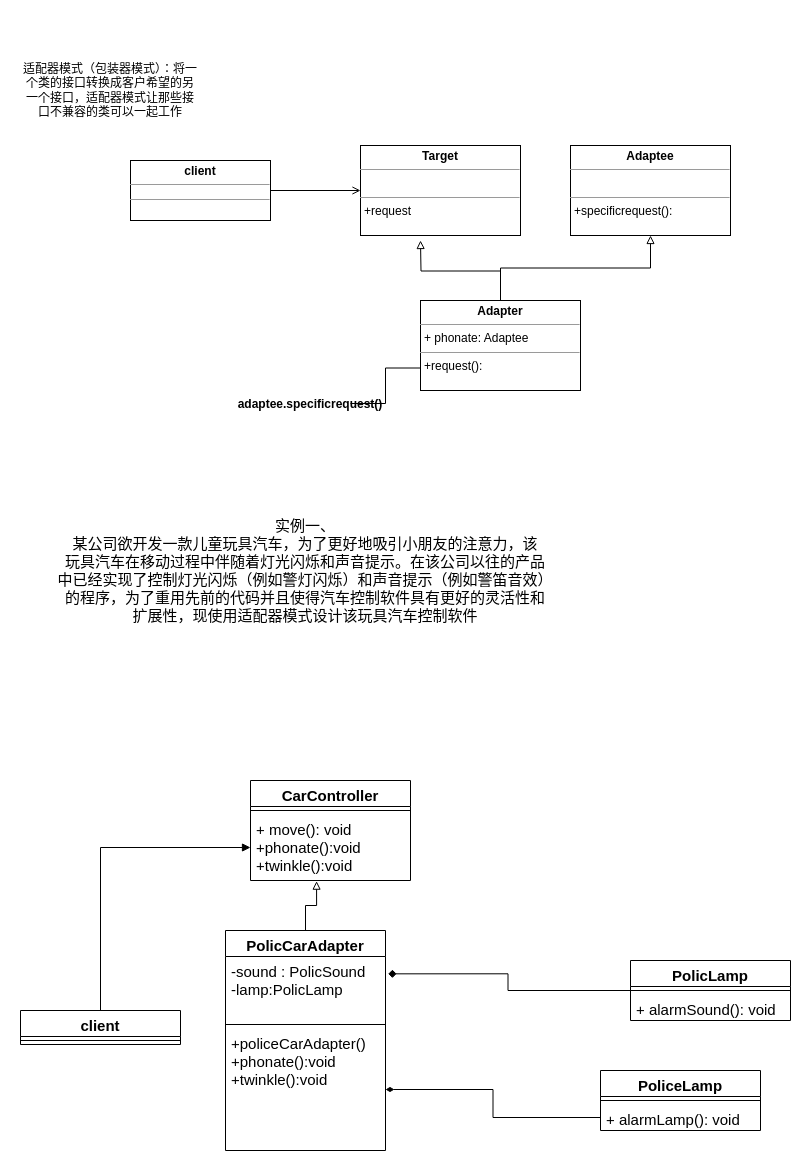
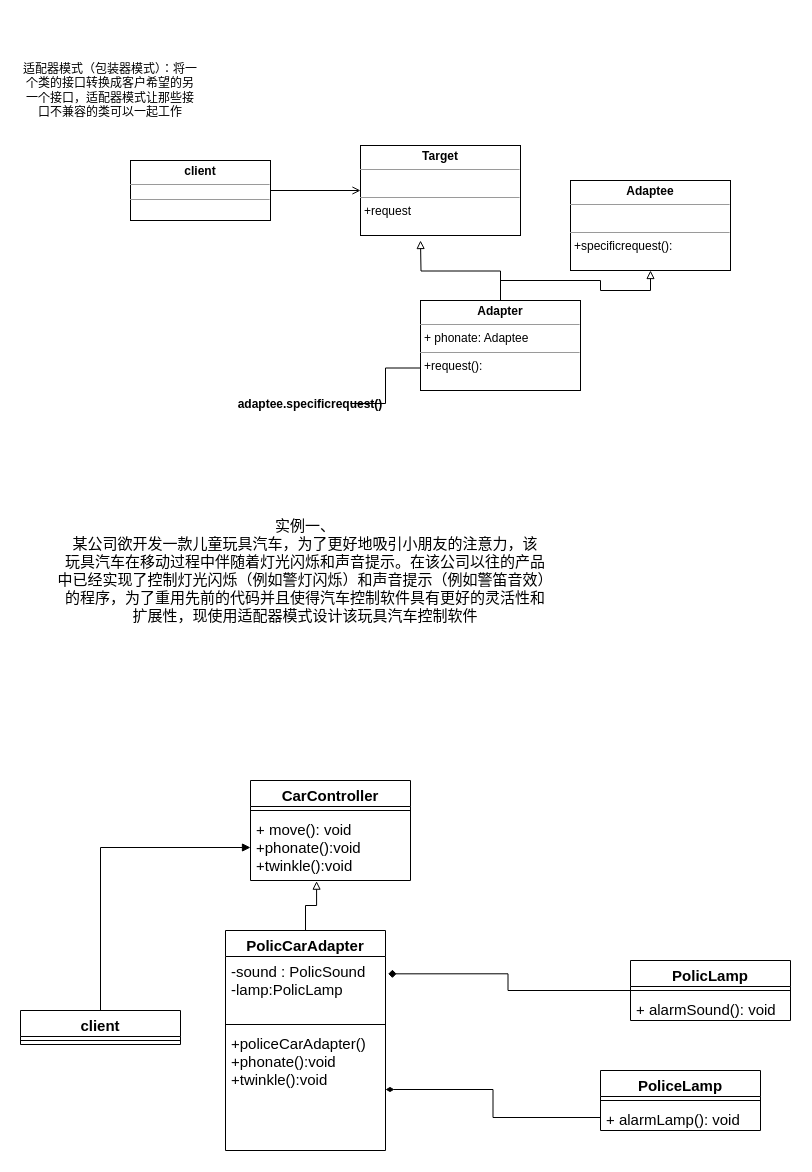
- <mxCell id="6" value="&lt;p style=&quot;margin:0px;margin-top:4px;text-align:center;&quot;&gt;&lt;b&gt;Adaptee&lt;/b&gt;&lt;/p&gt;&lt;hr size=&quot;1&quot;&gt;&lt;p style=&quot;margin:0px;margin-left:4px;&quot;&gt;&lt;br&gt;&lt;/p&gt;&lt;hr size=&quot;1&quot;&gt;&lt;p style=&quot;margin:0px;margin-left:4px;&quot;&gt;+specificrequest():&amp;nbsp;&lt;/p&gt;" style="verticalAlign=top;align=left;overflow=fill;fontSize=12;fontFamily=Helvetica;html=1;" vertex="1" parent="1"><mxGeometry x="570" y="145" width="160" height="90" as="geometry" /></mxCell>
+ <mxCell id="6" value="&lt;p style=&quot;margin:0px;margin-top:4px;text-align:center;&quot;&gt;&lt;b&gt;Adaptee&lt;/b&gt;&lt;/p&gt;&lt;hr size=&quot;1&quot;&gt;&lt;p style=&quot;margin:0px;margin-left:4px;&quot;&gt;&lt;br&gt;&lt;/p&gt;&lt;hr size=&quot;1&quot;&gt;&lt;p style=&quot;margin:0px;margin-left:4px;&quot;&gt;+specificrequest():&amp;nbsp;&lt;/p&gt;" style="verticalAlign=top;align=left;overflow=fill;fontSize=12;fontFamily=Helvetica;html=1;" vertex="1" parent="1"><mxGeometry x="570" y="180" width="160" height="90" as="geometry" /></mxCell>
